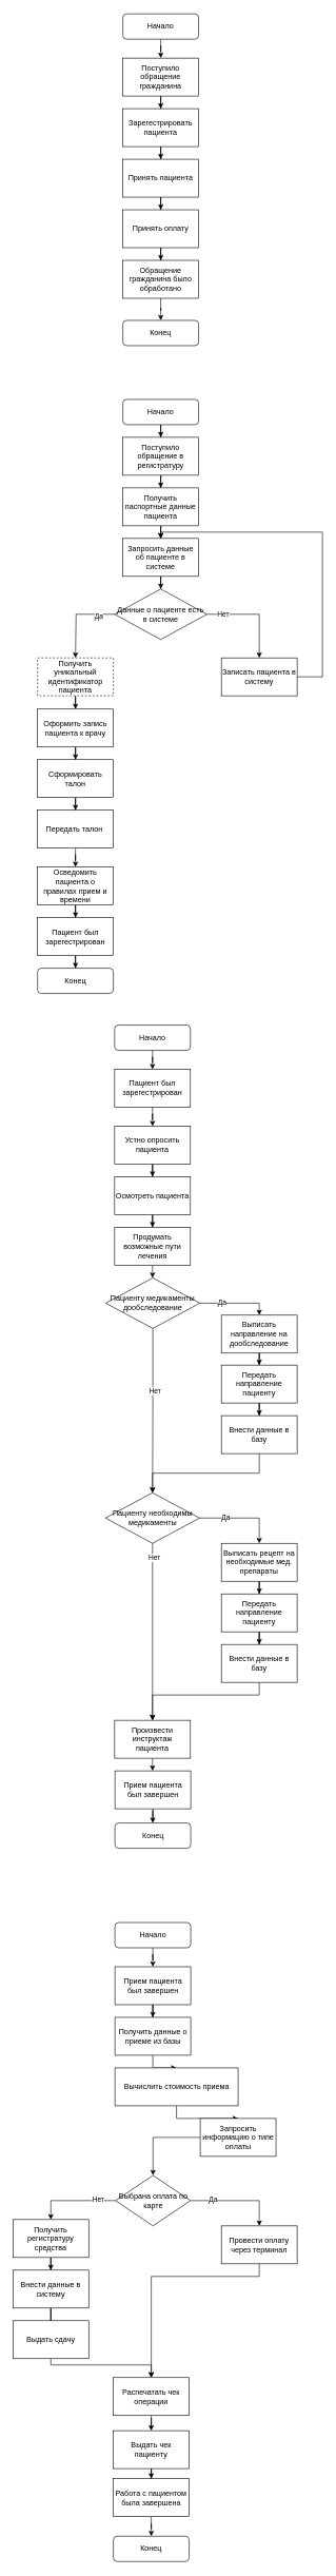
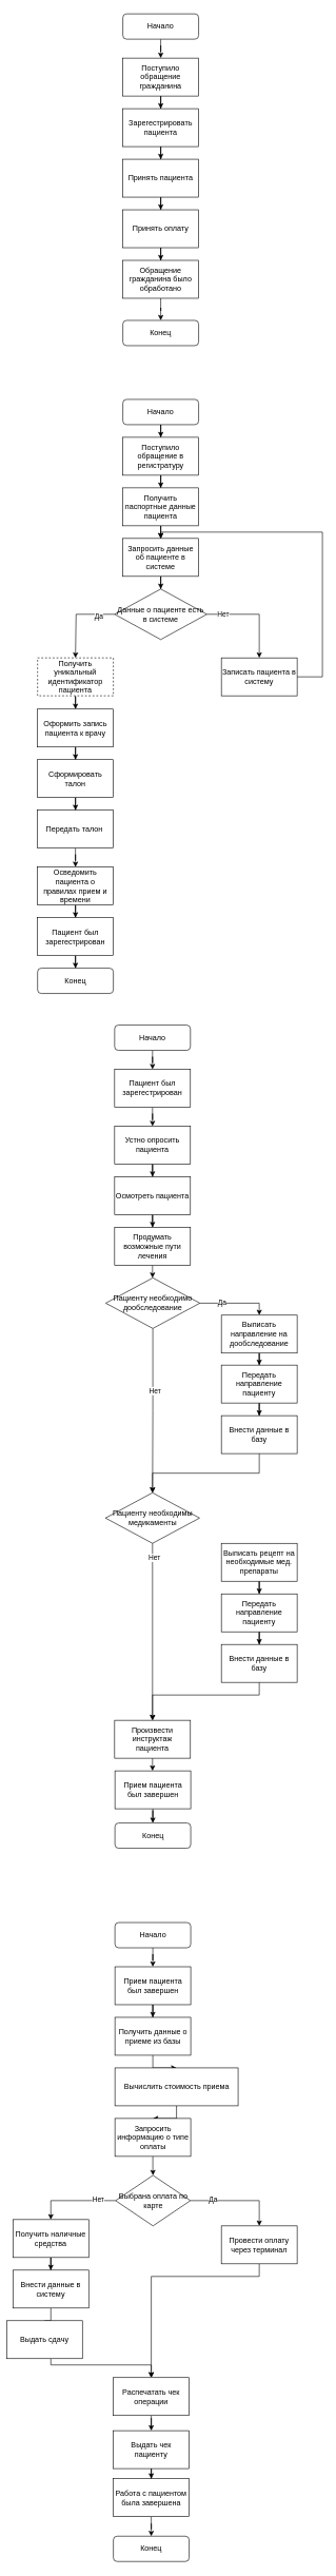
- <mxCell id="57" value="Пациенту медикаменты дообследование" style="rhombus;whiteSpace=wrap;html=1;rounded=0;" vertex="1" parent="1"><mxGeometry x="167" y="2020" width="149" height="80" as="geometry" /></mxCell>
+ <mxCell id="57" value="Пациенту необходимо дообследование" style="rhombus;whiteSpace=wrap;html=1;rounded=0;" vertex="1" parent="1"><mxGeometry x="167" y="2020" width="149" height="80" as="geometry" /></mxCell>
- <mxCell id="64" value="" style="edgeStyle=orthogonalEdgeStyle;rounded=0;orthogonalLoop=1;jettySize=auto;html=1;entryX=0.5;entryY=0;entryDx=0;entryDy=0;" edge="1" parent="1" source="68" target="70"><mxGeometry relative="1" as="geometry" /></mxCell>
- <mxCell id="65" value="Да" style="edgeLabel;html=1;align=center;verticalAlign=middle;resizable=0;points=[];" vertex="1" connectable="0" parent="64"><mxGeometry x="-0.384" y="1" relative="1" as="geometry"><mxPoint as="offset" /></mxGeometry></mxCell>
- <mxCell id="89" value="Запросить информацию о типе оплаты" style="whiteSpace=wrap;html=1;rounded=0;" vertex="1" parent="1"><mxGeometry x="316.5" y="3350" width="120" height="60" as="geometry" /></mxCell>
+ <mxCell id="89" value="Запросить информацию о типе оплаты" style="whiteSpace=wrap;html=1;rounded=0;" vertex="1" parent="1"><mxGeometry x="181.5" y="3350" width="120" height="60" as="geometry" /></mxCell>
- <mxCell id="98" value="Получить регистратуру средства" style="whiteSpace=wrap;html=1;rounded=0;" vertex="1" parent="1"><mxGeometry x="20" y="3510" width="120" height="60" as="geometry" /></mxCell>
+ <mxCell id="98" value="Получить наличные средства" style="whiteSpace=wrap;html=1;rounded=0;" vertex="1" parent="1"><mxGeometry x="20" y="3510" width="120" height="60" as="geometry" /></mxCell>
- <mxCell id="102" value="Выдать сдачу" style="whiteSpace=wrap;html=1;rounded=0;" vertex="1" parent="1"><mxGeometry x="20" y="3670" width="120" height="60" as="geometry" /></mxCell>
+ <mxCell id="102" value="Выдать сдачу" style="whiteSpace=wrap;html=1;rounded=0;" vertex="1" parent="1"><mxGeometry x="10" y="3670" width="120" height="60" as="geometry" /></mxCell>
